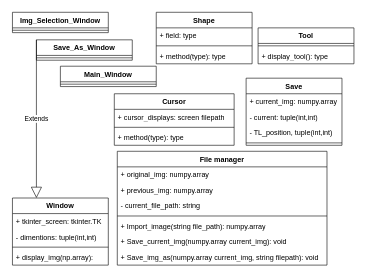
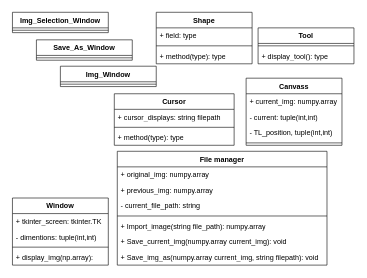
- <mxCell id="15" value="Main_Window" style="swimlane;fontStyle=1;align=center;verticalAlign=top;childLayout=stackLayout;horizontal=1;startSize=26;horizontalStack=0;resizeParent=1;resizeParentMax=0;resizeLast=0;collapsible=1;marginBottom=0;whiteSpace=wrap;html=1;" parent="1" vertex="1"><mxGeometry x="100" y="110" width="160" height="34" as="geometry" /></mxCell>
+ <mxCell id="15" value="Img_Window" style="swimlane;fontStyle=1;align=center;verticalAlign=top;childLayout=stackLayout;horizontal=1;startSize=26;horizontalStack=0;resizeParent=1;resizeParentMax=0;resizeLast=0;collapsible=1;marginBottom=0;whiteSpace=wrap;html=1;" parent="1" vertex="1"><mxGeometry x="100" y="110" width="160" height="34" as="geometry" /></mxCell>
- <mxCell id="22" value="Save" style="swimlane;fontStyle=1;align=center;verticalAlign=top;childLayout=stackLayout;horizontal=1;startSize=26;horizontalStack=0;resizeParent=1;resizeParentMax=0;resizeLast=0;collapsible=1;marginBottom=0;whiteSpace=wrap;html=1;" parent="1" vertex="1"><mxGeometry x="410" y="130" width="160" height="112" as="geometry" /></mxCell>
+ <mxCell id="22" value="Canvass" style="swimlane;fontStyle=1;align=center;verticalAlign=top;childLayout=stackLayout;horizontal=1;startSize=26;horizontalStack=0;resizeParent=1;resizeParentMax=0;resizeLast=0;collapsible=1;marginBottom=0;whiteSpace=wrap;html=1;" parent="1" vertex="1"><mxGeometry x="410" y="130" width="160" height="112" as="geometry" /></mxCell>
- <mxCell id="35" value="+ cursor_displays: screen filepath" style="text;strokeColor=none;fillColor=none;align=left;verticalAlign=top;spacingLeft=4;spacingRight=4;overflow=hidden;rotatable=0;points=[[0,0.5],[1,0.5]];portConstraint=eastwest;whiteSpace=wrap;html=1;" parent="34" vertex="1"><mxGeometry y="26" width="200" height="26" as="geometry" /></mxCell>
+ <mxCell id="35" value="+ cursor_displays: string filepath" style="text;strokeColor=none;fillColor=none;align=left;verticalAlign=top;spacingLeft=4;spacingRight=4;overflow=hidden;rotatable=0;points=[[0,0.5],[1,0.5]];portConstraint=eastwest;whiteSpace=wrap;html=1;" parent="34" vertex="1"><mxGeometry y="26" width="200" height="26" as="geometry" /></mxCell>
- <mxCell id="19" value="Extends" style="endArrow=block;endSize=16;endFill=0;html=1;rounded=0;entryX=0.25;entryY=0;entryDx=0;entryDy=0;exitX=0;exitY=0;exitDx=0;exitDy=0;" parent="1" source="17" target="10" edge="1"><mxGeometry width="160" relative="1" as="geometry"><mxPoint x="30" y="270" as="sourcePoint" /><mxPoint x="190" y="270" as="targetPoint" /></mxGeometry></mxCell>
